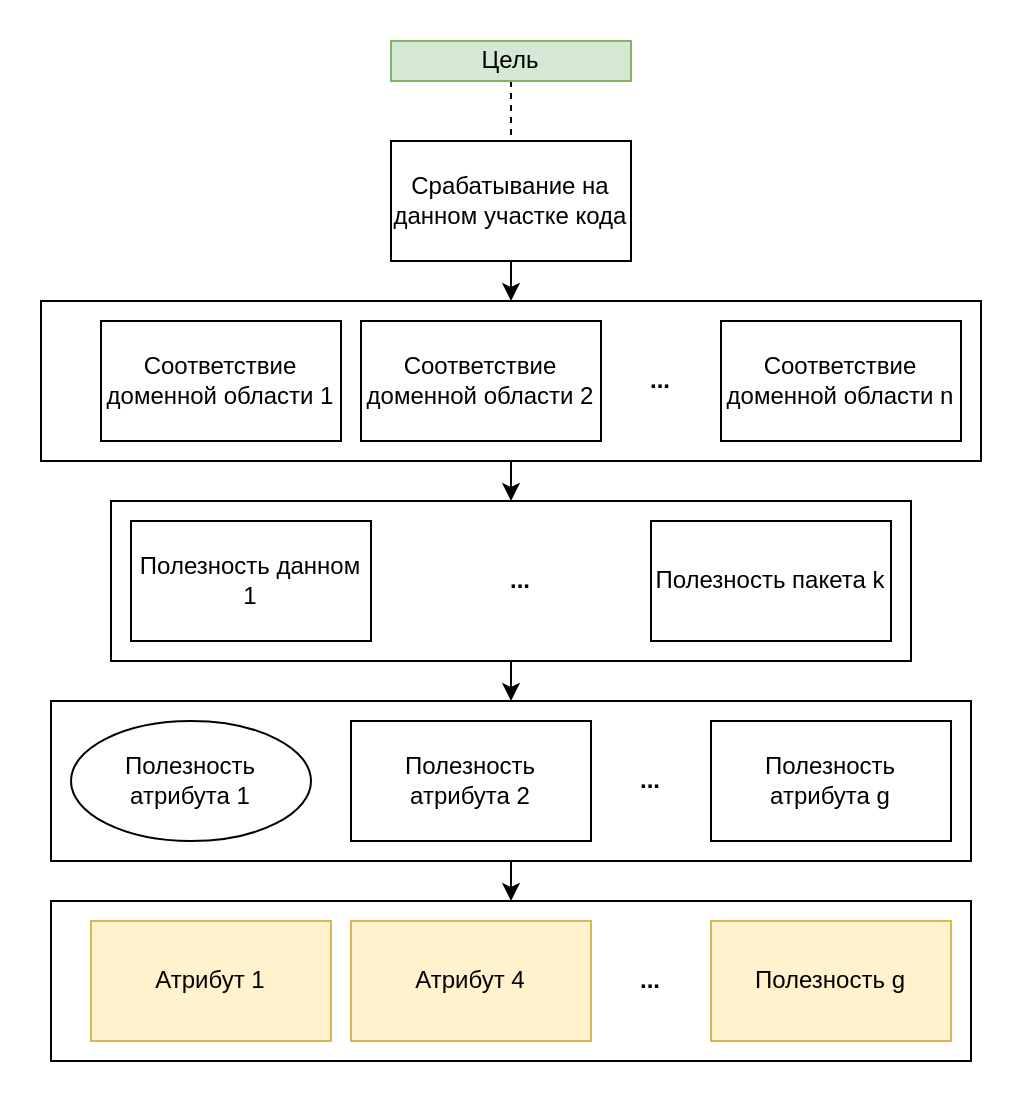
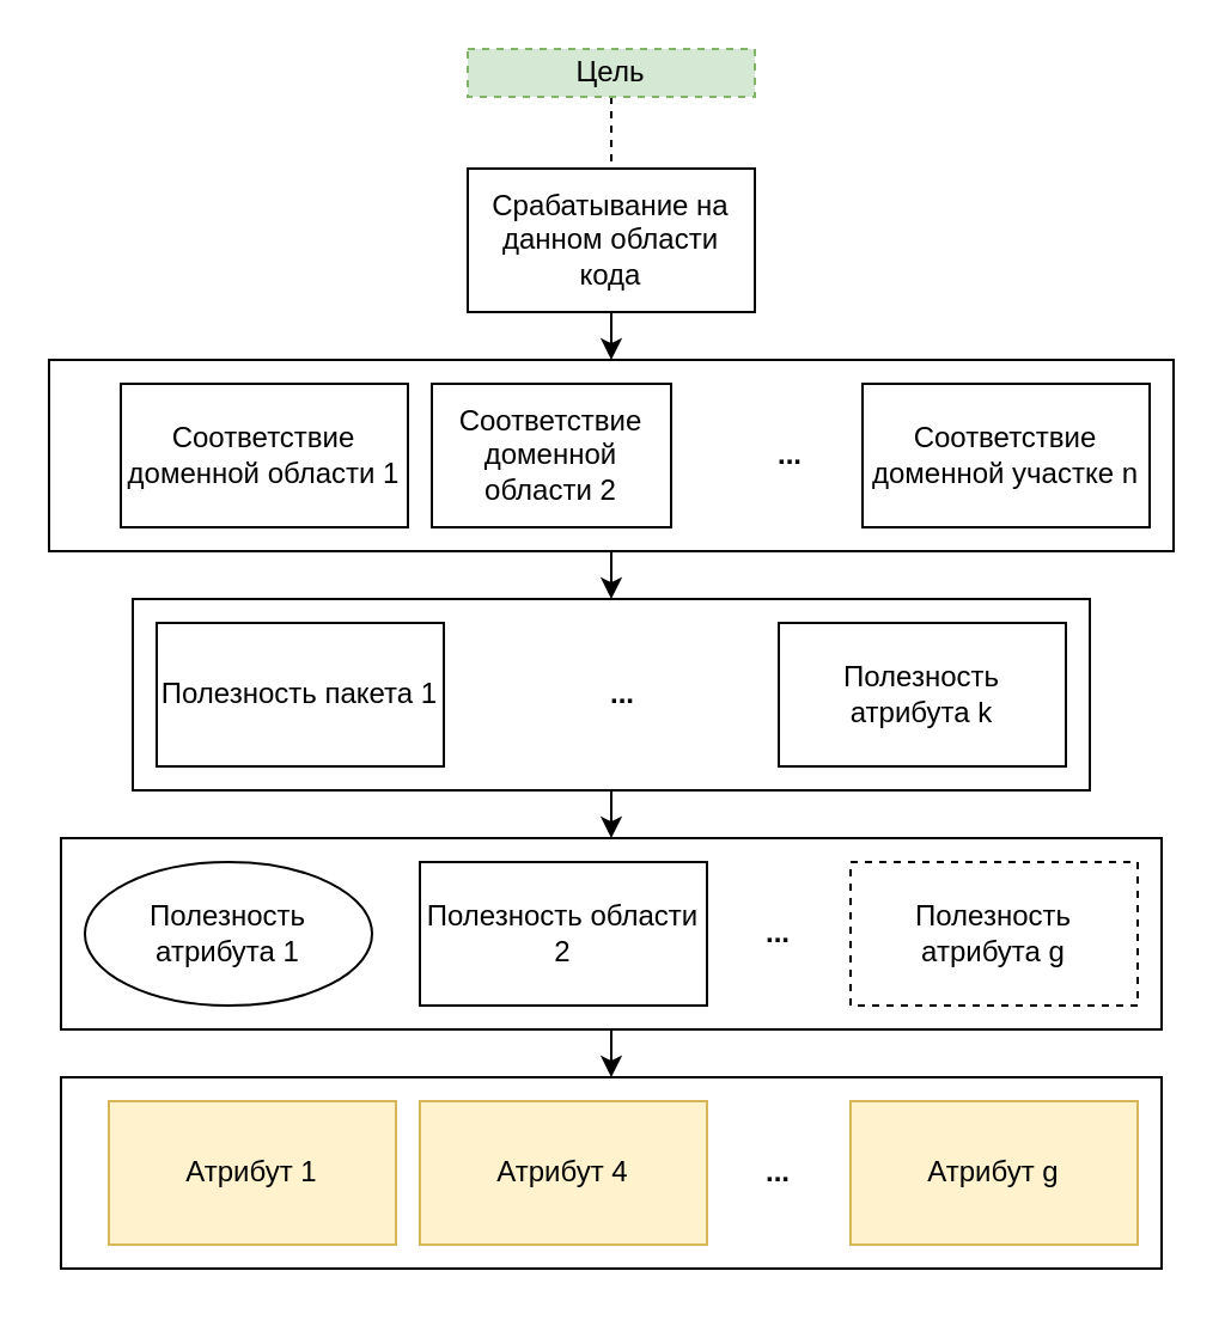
- <mxCell id="10" value="Цель" style="rounded=0;whiteSpace=wrap;html=1;fillColor=#d5e8d4;strokeColor=#82b366;" vertex="1" parent="1"><mxGeometry x="195" y="20" width="120" height="20" as="geometry" /></mxCell>
+ <mxCell id="10" value="Цель" style="rounded=0;whiteSpace=wrap;html=1;fillColor=#d5e8d4;strokeColor=#82b366;dashed=1;" vertex="1" parent="1"><mxGeometry x="195" y="20" width="120" height="20" as="geometry" /></mxCell>
- <mxCell id="27" value="Срабатывание на данном участке кода" style="rounded=0;whiteSpace=wrap;html=1;" vertex="1" parent="1"><mxGeometry x="195" y="70" width="120" height="60" as="geometry" /></mxCell>
+ <mxCell id="27" value="Срабатывание на данном области кода" style="rounded=0;whiteSpace=wrap;html=1;" vertex="1" parent="1"><mxGeometry x="195" y="70" width="120" height="60" as="geometry" /></mxCell>
- <mxCell id="22" value="Соответствие доменной области 2" style="rounded=0;whiteSpace=wrap;html=1;" vertex="1" parent="1"><mxGeometry x="180" y="160" width="120" height="60" as="geometry" /></mxCell>
+ <mxCell id="22" value="Соответствие доменной области 2" style="rounded=0;whiteSpace=wrap;html=1;" vertex="1" parent="1"><mxGeometry x="180" y="160" width="100" height="60" as="geometry" /></mxCell>
- <mxCell id="23" value="Соответствие доменной области n" style="rounded=0;whiteSpace=wrap;html=1;" vertex="1" parent="1"><mxGeometry x="360" y="160" width="120" height="60" as="geometry" /></mxCell>
+ <mxCell id="23" value="Соответствие доменной участке n" style="rounded=0;whiteSpace=wrap;html=1;" vertex="1" parent="1"><mxGeometry x="360" y="160" width="120" height="60" as="geometry" /></mxCell>
- <mxCell id="19" value="Полезность данном 1" style="rounded=0;whiteSpace=wrap;html=1;" vertex="1" parent="1"><mxGeometry x="65" y="260" width="120" height="60" as="geometry" /></mxCell>
+ <mxCell id="19" value="Полезность пакета 1" style="rounded=0;whiteSpace=wrap;html=1;" vertex="1" parent="1"><mxGeometry x="65" y="260" width="120" height="60" as="geometry" /></mxCell>
- <mxCell id="20" value="Полезность пакета k" style="rounded=0;whiteSpace=wrap;html=1;" vertex="1" parent="1"><mxGeometry x="325" y="260" width="120" height="60" as="geometry" /></mxCell>
+ <mxCell id="20" value="Полезность атрибута k" style="rounded=0;whiteSpace=wrap;html=1;" vertex="1" parent="1"><mxGeometry x="325" y="260" width="120" height="60" as="geometry" /></mxCell>
- <mxCell id="16" value="Полезность атрибута 2" style="rounded=0;whiteSpace=wrap;html=1;" vertex="1" parent="1"><mxGeometry x="175" y="360" width="120" height="60" as="geometry" /></mxCell>
+ <mxCell id="16" value="Полезность области 2" style="rounded=0;whiteSpace=wrap;html=1;" vertex="1" parent="1"><mxGeometry x="175" y="360" width="120" height="60" as="geometry" /></mxCell>
- <mxCell id="17" value="Полезность атрибута g" style="rounded=0;whiteSpace=wrap;html=1;" vertex="1" parent="1"><mxGeometry x="355" y="360" width="120" height="60" as="geometry" /></mxCell>
+ <mxCell id="17" value="Полезность атрибута g" style="rounded=0;whiteSpace=wrap;html=1;dashed=1;" vertex="1" parent="1"><mxGeometry x="355" y="360" width="120" height="60" as="geometry" /></mxCell>
- <mxCell id="13" value="Полезность g" style="rounded=0;whiteSpace=wrap;html=1;fillColor=#fff2cc;strokeColor=#d6b656;" vertex="1" parent="1"><mxGeometry x="355" y="460" width="120" height="60" as="geometry" /></mxCell>
+ <mxCell id="13" value="Атрибут g" style="rounded=0;whiteSpace=wrap;html=1;fillColor=#fff2cc;strokeColor=#d6b656;" vertex="1" parent="1"><mxGeometry x="355" y="460" width="120" height="60" as="geometry" /></mxCell>
